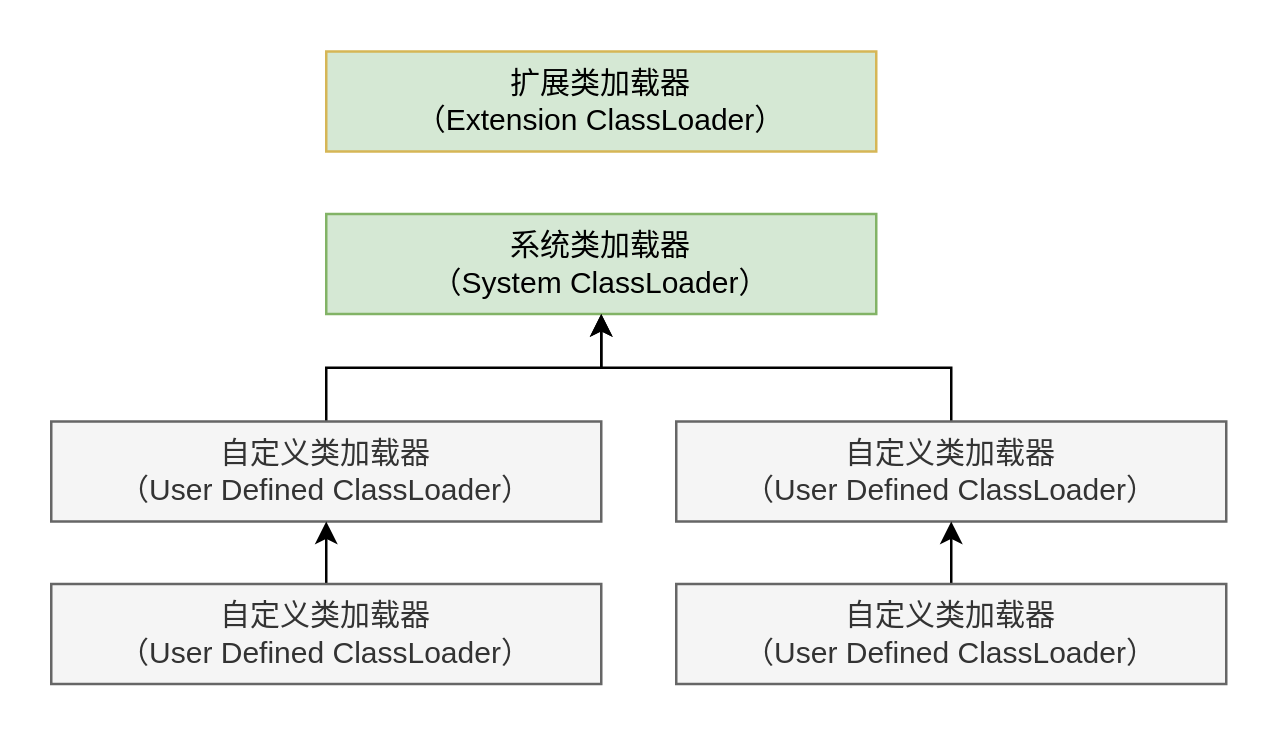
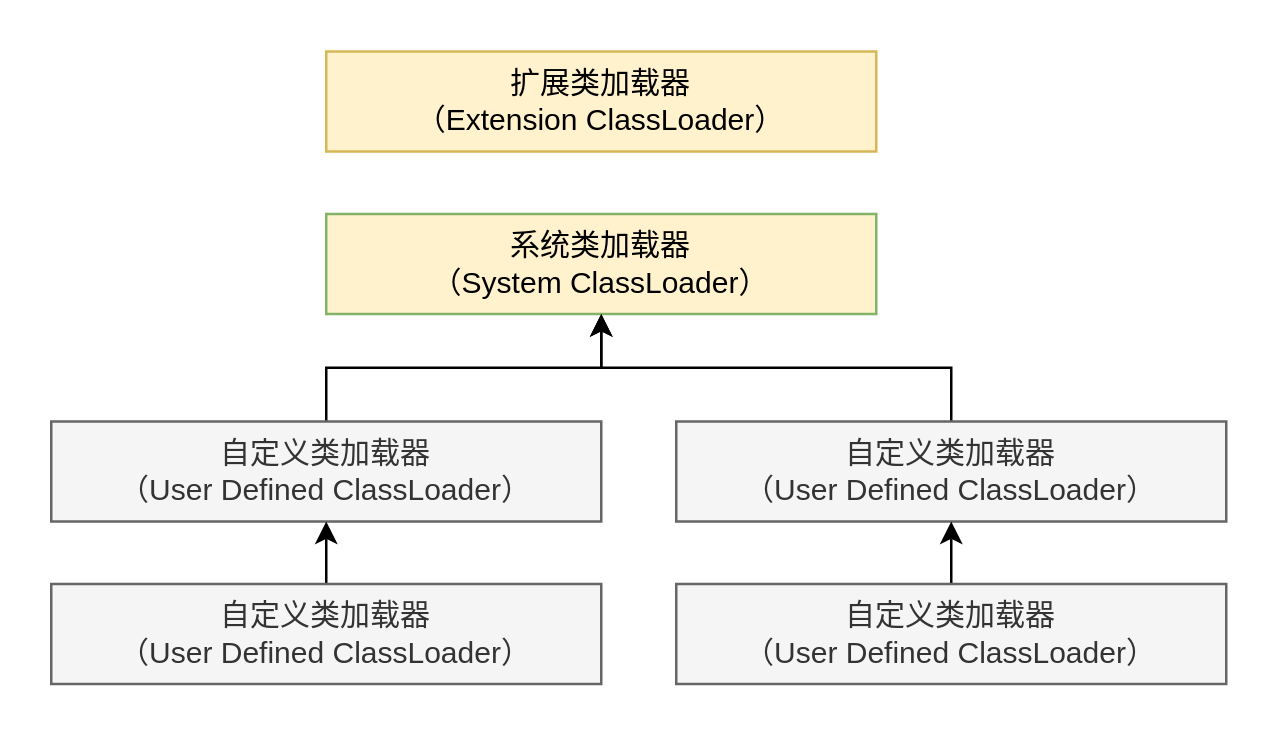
- <mxCell id="2" value="扩展类加载器&lt;br&gt;（Extension ClassLoader）" style="rounded=0;whiteSpace=wrap;html=1;fillColor=#d5e8d4;strokeColor=#d6b656;" vertex="1" parent="1"><mxGeometry x="130" y="20" width="220" height="40" as="geometry" /></mxCell>
+ <mxCell id="2" value="扩展类加载器&lt;br&gt;（Extension ClassLoader）" style="rounded=0;whiteSpace=wrap;html=1;fillColor=#fff2cc;strokeColor=#d6b656;" vertex="1" parent="1"><mxGeometry x="130" y="20" width="220" height="40" as="geometry" /></mxCell>
- <mxCell id="3" value="系统类加载器&lt;br&gt;（System ClassLoader）" style="rounded=0;whiteSpace=wrap;html=1;fillColor=#d5e8d4;strokeColor=#82b366;" vertex="1" parent="1"><mxGeometry x="130" y="85" width="220" height="40" as="geometry" /></mxCell>
+ <mxCell id="3" value="系统类加载器&lt;br&gt;（System ClassLoader）" style="rounded=0;whiteSpace=wrap;html=1;fillColor=#fff2cc;strokeColor=#82b366;" vertex="1" parent="1"><mxGeometry x="130" y="85" width="220" height="40" as="geometry" /></mxCell>
